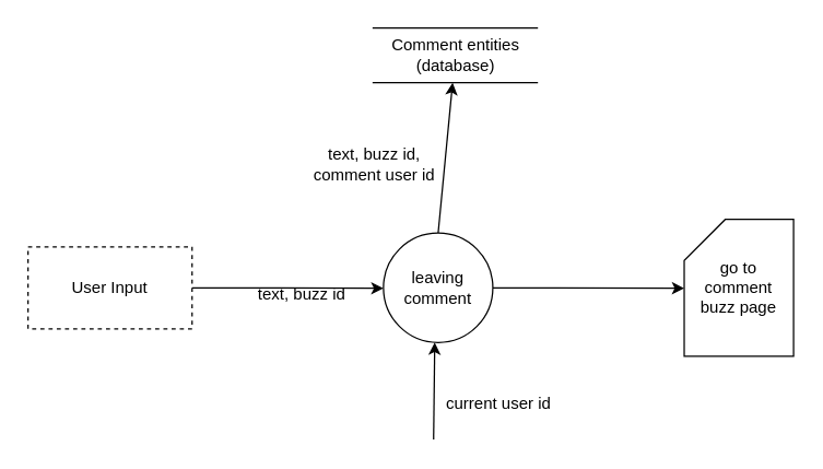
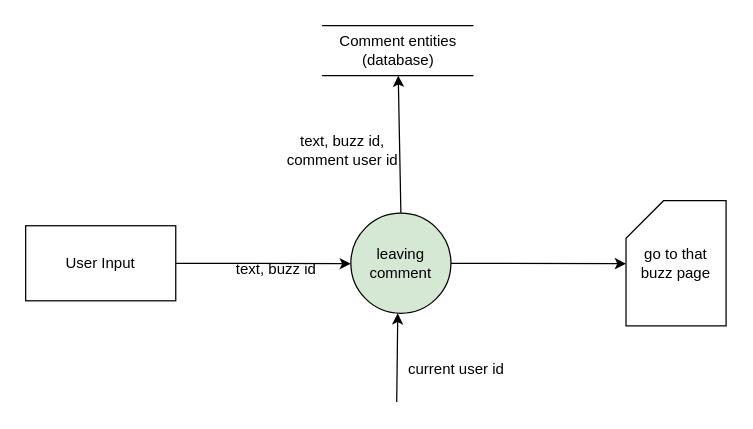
- <mxCell id="10" value="Comment entities&lt;br&gt;(database)" style="shape=partialRectangle;whiteSpace=wrap;html=1;left=0;right=0;fillColor=none;rounded=0;strokeColor=default;fontFamily=Helvetica;fontSize=12;fontColor=default;" parent="1" vertex="1"><mxGeometry x="272.5" y="20" width="120" height="40" as="geometry" /></mxCell>
+ <mxCell id="10" value="Comment entities&lt;br&gt;(database)" style="shape=partialRectangle;whiteSpace=wrap;html=1;left=0;right=0;fillColor=none;rounded=0;strokeColor=default;fontFamily=Helvetica;fontSize=12;fontColor=default;" parent="1" vertex="1"><mxGeometry x="257.5" y="20" width="120" height="40" as="geometry" /></mxCell>
- <mxCell id="3" value="User Input" style="rounded=0;whiteSpace=wrap;html=1;dashed=1;" parent="1" vertex="1"><mxGeometry x="20" y="180" width="120" height="60" as="geometry" /></mxCell>
+ <mxCell id="3" value="User Input" style="rounded=0;whiteSpace=wrap;html=1;" parent="1" vertex="1"><mxGeometry x="20" y="180" width="120" height="60" as="geometry" /></mxCell>
- <mxCell id="7" value="leaving&lt;br&gt;comment" style="ellipse;whiteSpace=wrap;html=1;aspect=fixed;" parent="1" vertex="1"><mxGeometry x="280" y="170" width="80" height="80" as="geometry" /></mxCell>
+ <mxCell id="7" value="leaving&lt;br&gt;comment" style="ellipse;whiteSpace=wrap;html=1;aspect=fixed;fillColor=#d5e8d4;" parent="1" vertex="1"><mxGeometry x="280" y="170" width="80" height="80" as="geometry" /></mxCell>
- <mxCell id="12" value="&lt;span style=&quot;&quot;&gt;go to comment&lt;br&gt;buzz&amp;nbsp;&lt;/span&gt;&lt;span style=&quot;&quot;&gt;page&lt;/span&gt;" style="shape=card;whiteSpace=wrap;html=1;" parent="1" vertex="1"><mxGeometry x="500" y="160" width="80" height="100" as="geometry" /></mxCell>
+ <mxCell id="12" value="&lt;span style=&quot;&quot;&gt;go to that&lt;br&gt;buzz&amp;nbsp;&lt;/span&gt;&lt;span style=&quot;&quot;&gt;page&lt;/span&gt;" style="shape=card;whiteSpace=wrap;html=1;" parent="1" vertex="1"><mxGeometry x="500" y="160" width="80" height="100" as="geometry" /></mxCell>
